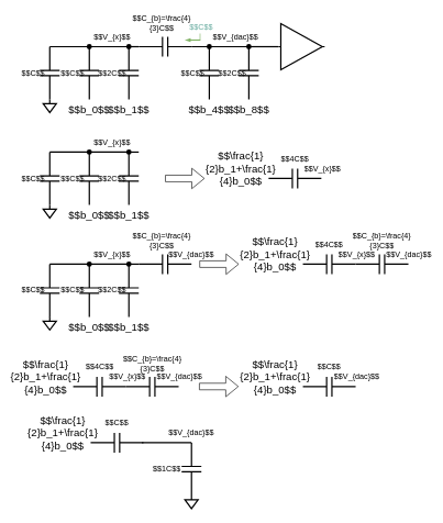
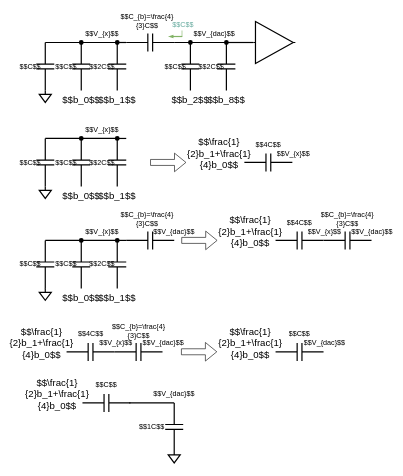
- <mxCell id="20" value="&lt;font style=&quot;font-size: 16px;&quot;&gt;$$b_4$$&lt;/font&gt;" style="text;html=1;align=center;verticalAlign=middle;whiteSpace=wrap;rounded=0;" vertex="1" parent="1"><mxGeometry x="287" y="150" width="60" height="30" as="geometry" /></mxCell>
+ <mxCell id="20" value="&lt;font style=&quot;font-size: 16px;&quot;&gt;$$b_2$$&lt;/font&gt;" style="text;html=1;align=center;verticalAlign=middle;whiteSpace=wrap;rounded=0;" vertex="1" parent="1"><mxGeometry x="287" y="150" width="60" height="30" as="geometry" /></mxCell>
